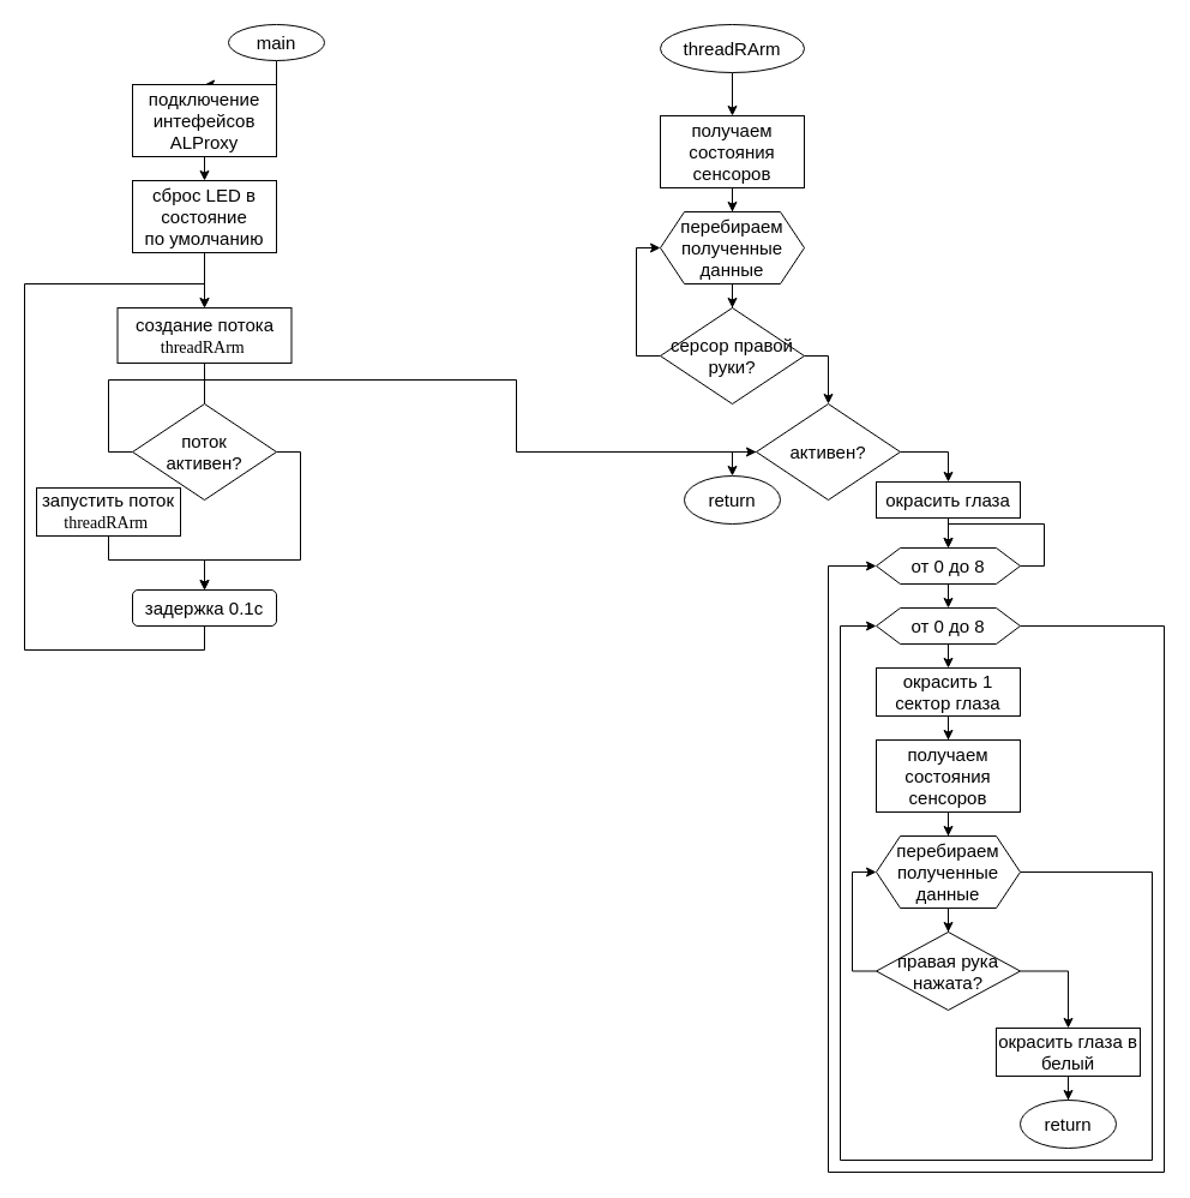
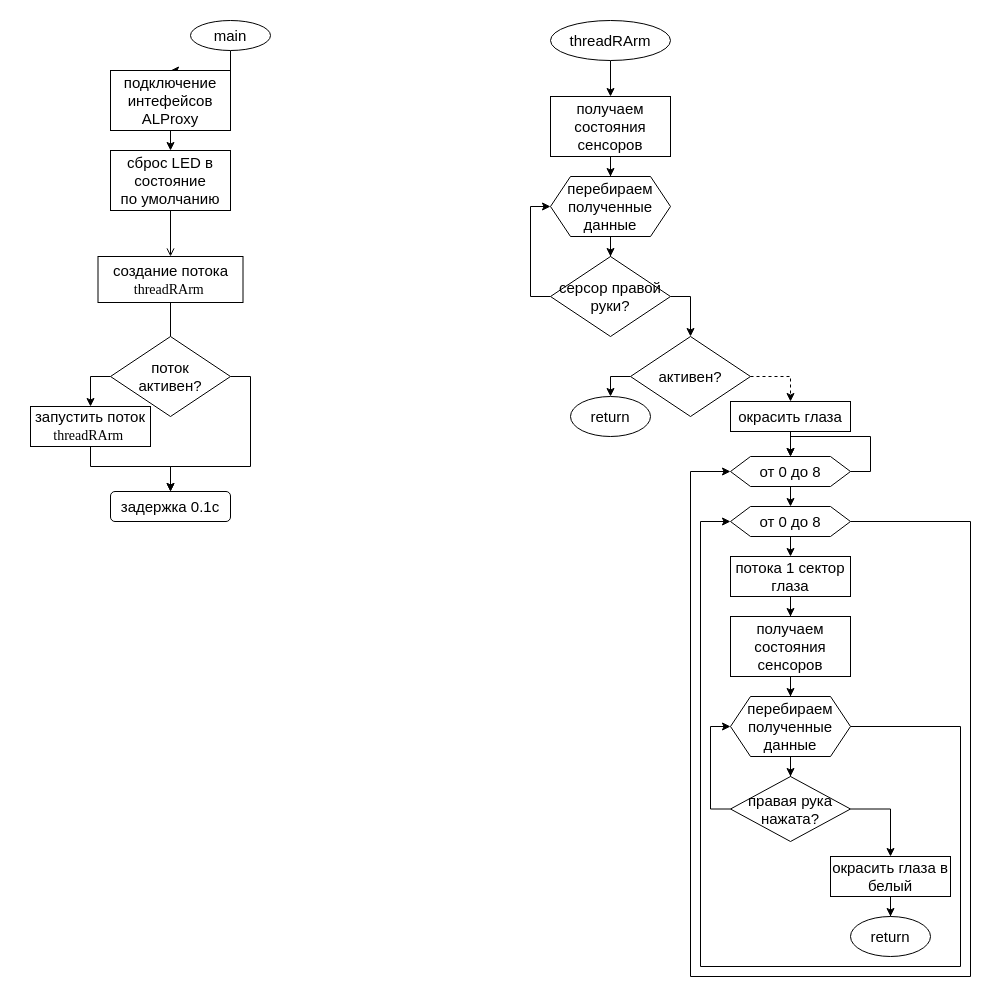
- <mxCell id="13" style="edgeStyle=orthogonalEdgeStyle;rounded=0;orthogonalLoop=1;jettySize=auto;html=1;exitX=0;exitY=0.5;exitDx=0;exitDy=0;" edge="1" parent="1" source="14" target="28"><mxGeometry relative="1" as="geometry" /></mxCell>
+ <mxCell id="13" style="edgeStyle=orthogonalEdgeStyle;rounded=0;orthogonalLoop=1;jettySize=auto;html=1;exitX=0;exitY=0.5;exitDx=0;exitDy=0;" edge="1" parent="1" source="14" target="16"><mxGeometry relative="1" as="geometry" /></mxCell>
- <mxCell id="27" style="edgeStyle=orthogonalEdgeStyle;rounded=0;orthogonalLoop=1;jettySize=auto;html=1;exitX=1;exitY=0.5;exitDx=0;exitDy=0;" edge="1" parent="1" source="28" target="31"><mxGeometry relative="1" as="geometry" /></mxCell>
+ <mxCell id="27" style="edgeStyle=orthogonalEdgeStyle;rounded=0;orthogonalLoop=1;jettySize=auto;html=1;exitX=1;exitY=0.5;exitDx=0;exitDy=0;dashed=1;" edge="1" parent="1" source="28" target="31"><mxGeometry relative="1" as="geometry" /></mxCell>
- <mxCell id="10" style="edgeStyle=orthogonalEdgeStyle;rounded=0;orthogonalLoop=1;jettySize=auto;html=1;exitX=0.5;exitY=1;exitDx=0;exitDy=0;entryX=0.5;entryY=0;entryDx=0;entryDy=0;" edge="1" parent="1" source="11" target="9"><mxGeometry relative="1" as="geometry"><Array as="points"><mxPoint x="170" y="541" /><mxPoint x="20" y="541" /><mxPoint x="20" y="236" /><mxPoint x="170" y="236" /></Array></mxGeometry></mxCell>
- <mxCell id="38" value="окрасить 1 сектор глаза" style="rounded=0;whiteSpace=wrap;html=1;fontSize=15;" vertex="1" parent="1"><mxGeometry x="730" y="556" width="120" height="40" as="geometry" /></mxCell>
+ <mxCell id="38" value="потока 1 сектор глаза" style="rounded=0;whiteSpace=wrap;html=1;fontSize=15;" vertex="1" parent="1"><mxGeometry x="730" y="556" width="120" height="40" as="geometry" /></mxCell>
